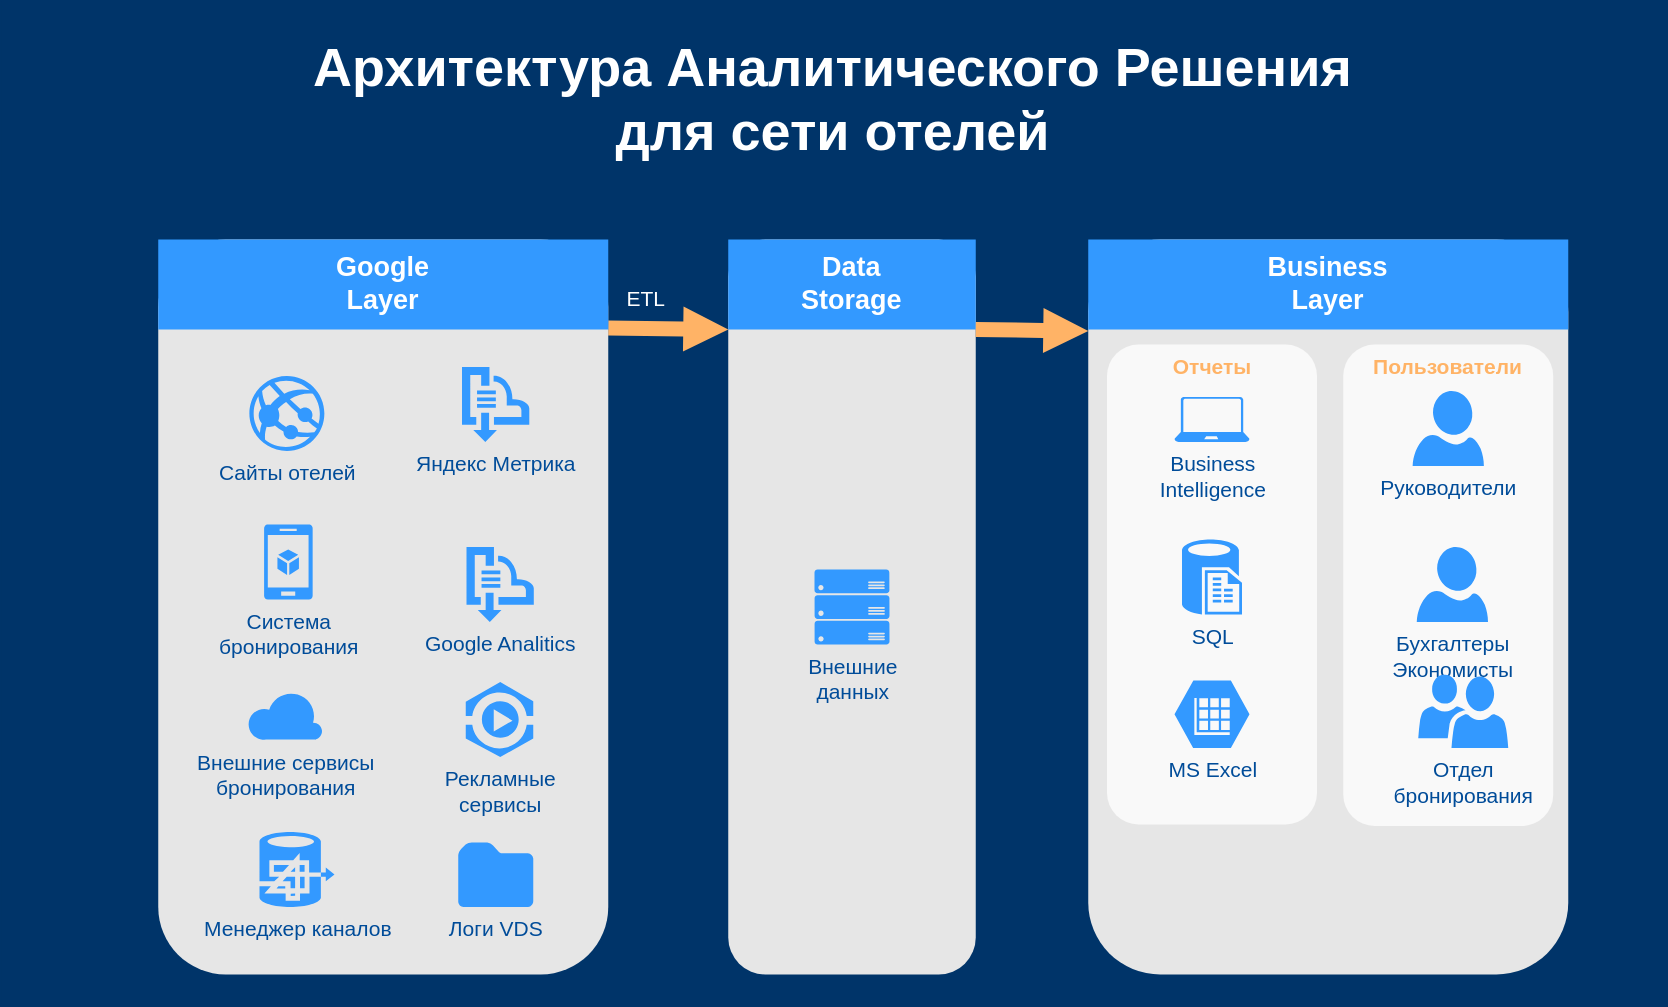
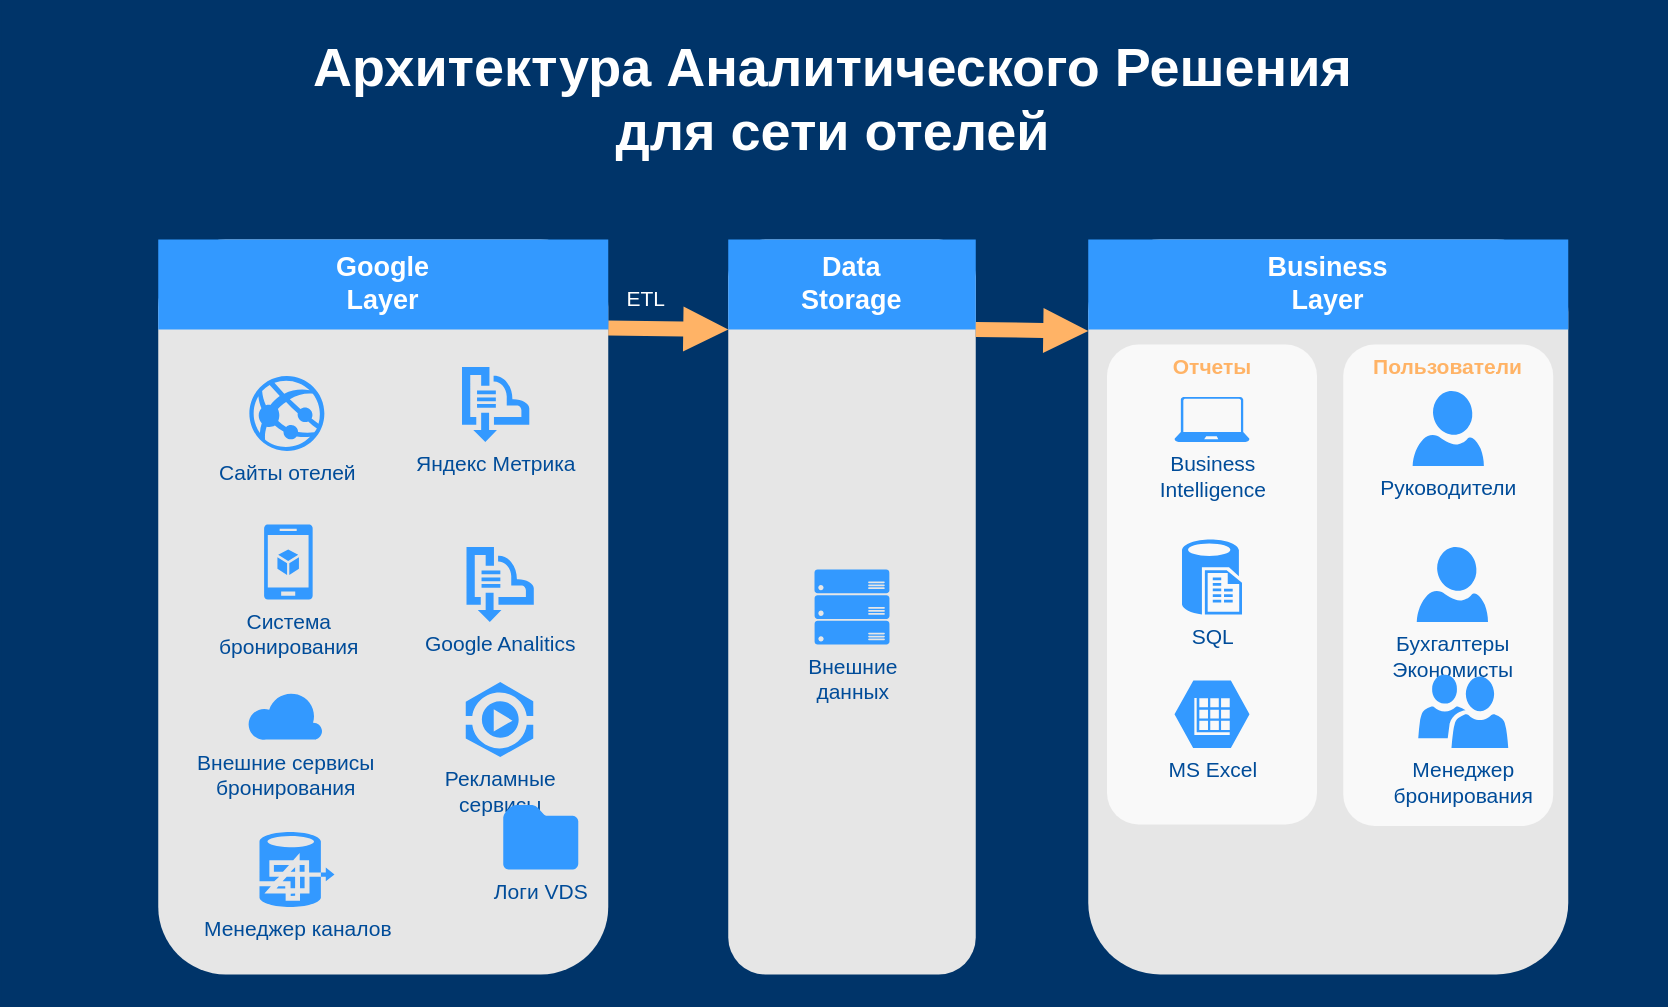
- <mxCell id="26" value="&lt;span style=&quot;color: rgb(0 , 76 , 153) ; font-size: 14px&quot;&gt;Отдел&lt;/span&gt;&lt;br style=&quot;color: rgb(0 , 76 , 153) ; font-size: 14px&quot;&gt;&lt;span style=&quot;color: rgb(0 , 76 , 153) ; font-size: 14px&quot;&gt;бронирования&lt;/span&gt;" style="pointerEvents=1;shadow=0;dashed=0;html=1;strokeColor=none;labelPosition=center;verticalLabelPosition=bottom;verticalAlign=top;align=center;shape=mxgraph.mscae.intune.user_group;sketch=0;fillColor=#3399FF;" parent="22" vertex="1"><mxGeometry x="50" y="220" width="60" height="49" as="geometry" /></mxCell>
+ <mxCell id="26" value="&lt;span style=&quot;color: rgb(0 , 76 , 153) ; font-size: 14px&quot;&gt;Менеджер&lt;/span&gt;&lt;br style=&quot;color: rgb(0 , 76 , 153) ; font-size: 14px&quot;&gt;&lt;span style=&quot;color: rgb(0 , 76 , 153) ; font-size: 14px&quot;&gt;бронирования&lt;/span&gt;" style="pointerEvents=1;shadow=0;dashed=0;html=1;strokeColor=none;labelPosition=center;verticalLabelPosition=bottom;verticalAlign=top;align=center;shape=mxgraph.mscae.intune.user_group;sketch=0;fillColor=#3399FF;" parent="22" vertex="1"><mxGeometry x="50" y="220" width="60" height="49" as="geometry" /></mxCell>
- <mxCell id="17" value="Логи VDS" style="aspect=fixed;pointerEvents=1;shadow=0;dashed=0;html=1;strokeColor=none;labelPosition=center;verticalLabelPosition=bottom;verticalAlign=top;align=center;shape=mxgraph.mscae.enterprise.folder;labelBackgroundColor=none;sketch=0;fontSize=14;fontColor=#004C99;fillColor=#3399FF;" parent="8" vertex="1"><mxGeometry x="200" y="402" width="50" height="43" as="geometry" /></mxCell>
+ <mxCell id="17" value="Логи VDS" style="aspect=fixed;pointerEvents=1;shadow=0;dashed=0;html=1;strokeColor=none;labelPosition=center;verticalLabelPosition=bottom;verticalAlign=top;align=center;shape=mxgraph.mscae.enterprise.folder;labelBackgroundColor=none;sketch=0;fontSize=14;fontColor=#004C99;fillColor=#3399FF;" parent="8" vertex="1"><mxGeometry x="230" y="377" width="50" height="43" as="geometry" /></mxCell>
